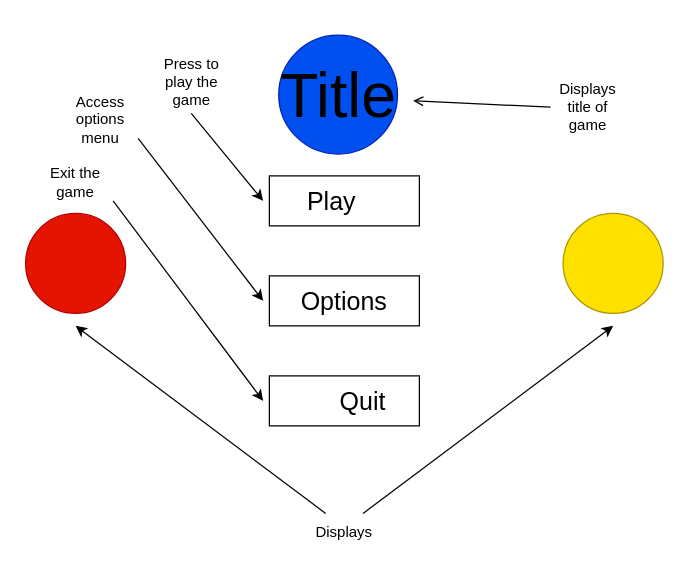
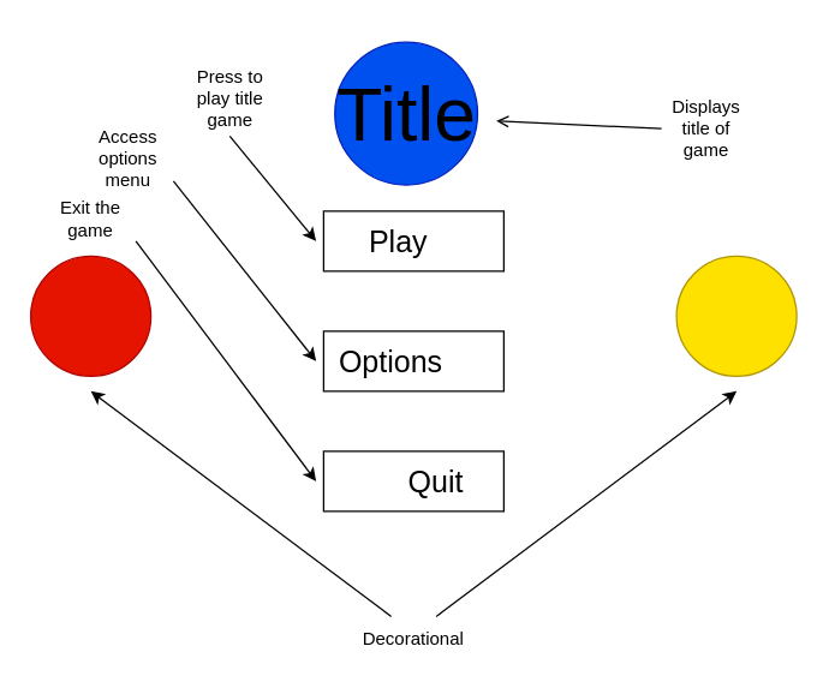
- <mxCell id="15" value="Press to play the game" style="text;html=1;align=center;verticalAlign=middle;whiteSpace=wrap;rounded=0;" vertex="1" parent="1"><mxGeometry x="122.5" y="40" width="60" height="50" as="geometry" /></mxCell>
+ <mxCell id="15" value="Press to play title game" style="text;html=1;align=center;verticalAlign=middle;whiteSpace=wrap;rounded=0;" vertex="1" parent="1"><mxGeometry x="122.5" y="40" width="60" height="50" as="geometry" /></mxCell>
- <mxCell id="16" value="Access options menu" style="text;html=1;align=center;verticalAlign=middle;whiteSpace=wrap;rounded=0;" vertex="1" parent="1"><mxGeometry x="50" y="80" width="60" height="30" as="geometry" /></mxCell>
+ <mxCell id="16" value="Access options menu" style="text;html=1;align=center;verticalAlign=middle;whiteSpace=wrap;rounded=0;" vertex="1" parent="1"><mxGeometry x="55" y="90" width="60" height="30" as="geometry" /></mxCell>
- <mxCell id="8" value="Options" style="text;html=1;align=center;verticalAlign=middle;whiteSpace=wrap;rounded=0;fontSize=20;" vertex="1" parent="1"><mxGeometry x="245" y="225" width="60" height="30" as="geometry" /></mxCell>
+ <mxCell id="8" value="Options" style="text;html=1;align=center;verticalAlign=middle;whiteSpace=wrap;rounded=0;fontSize=20;" vertex="1" parent="1"><mxGeometry x="230" y="225" width="60" height="30" as="geometry" /></mxCell>
- <mxCell id="14" value="Displays" style="text;html=1;align=center;verticalAlign=middle;whiteSpace=wrap;rounded=0;" vertex="1" parent="1"><mxGeometry x="245" y="410" width="60" height="30" as="geometry" /></mxCell>
+ <mxCell id="14" value="Decorational" style="text;html=1;align=center;verticalAlign=middle;whiteSpace=wrap;rounded=0;" vertex="1" parent="1"><mxGeometry x="245" y="410" width="60" height="30" as="geometry" /></mxCell>
